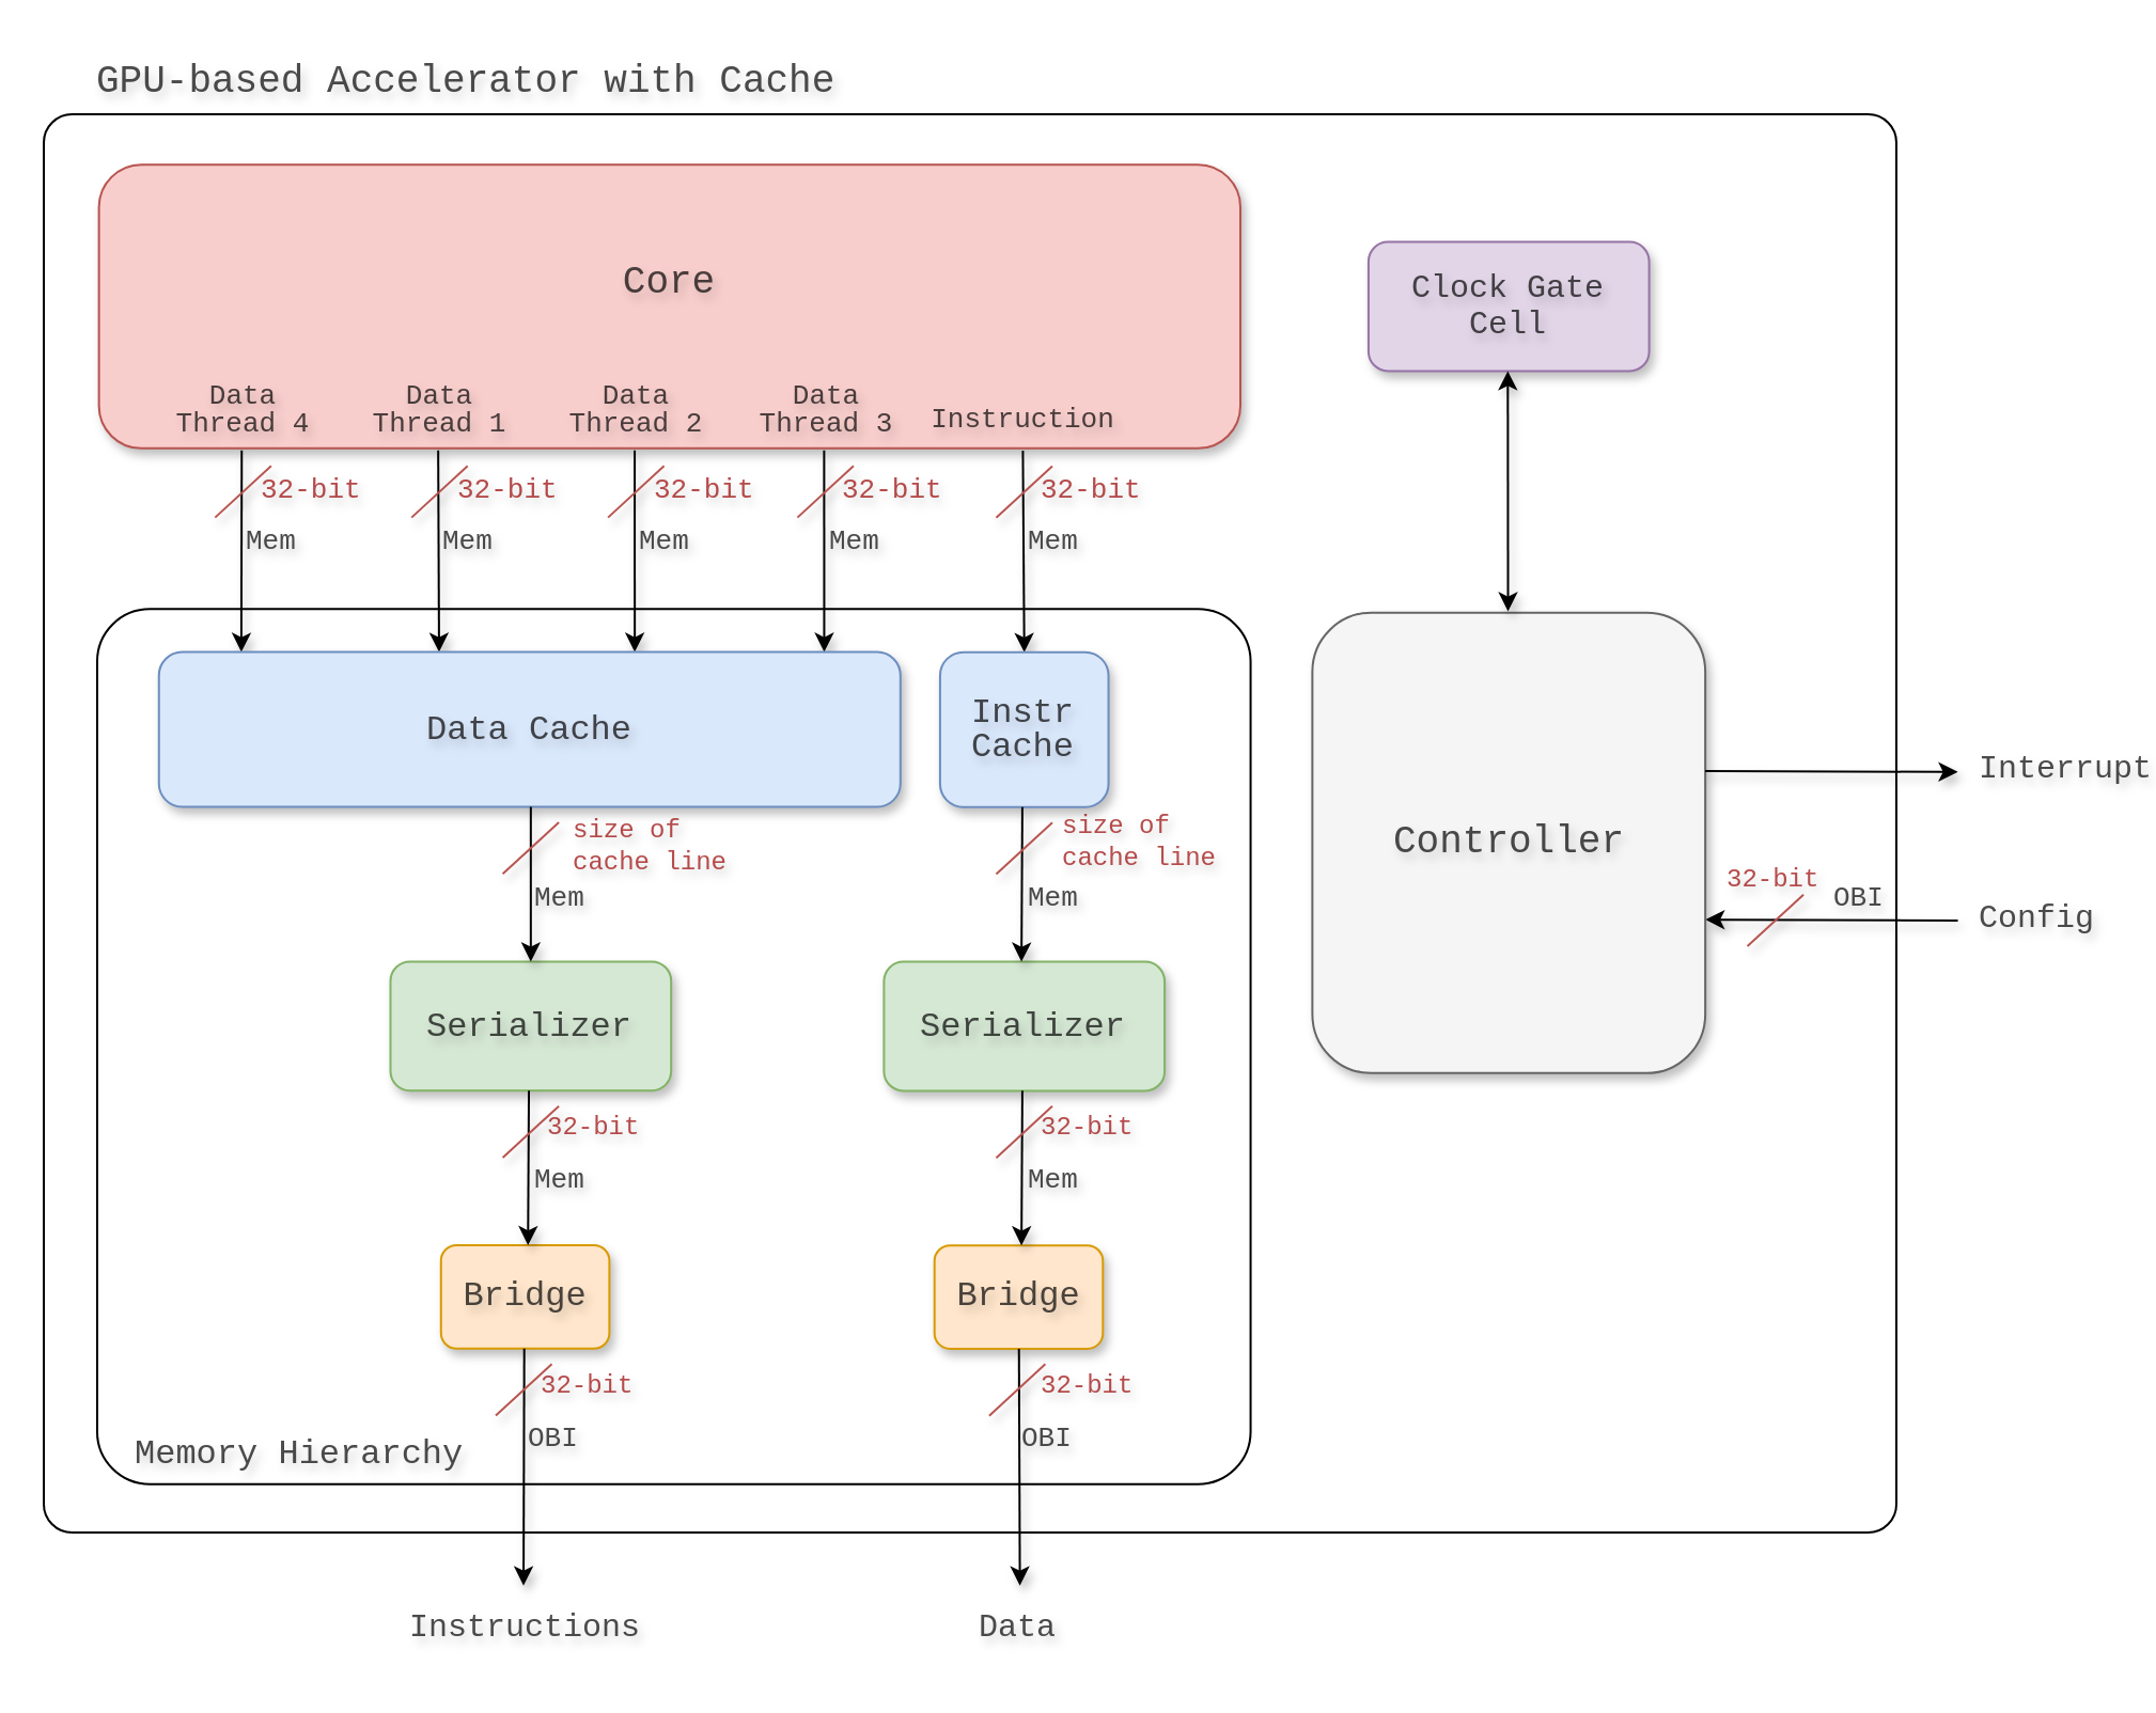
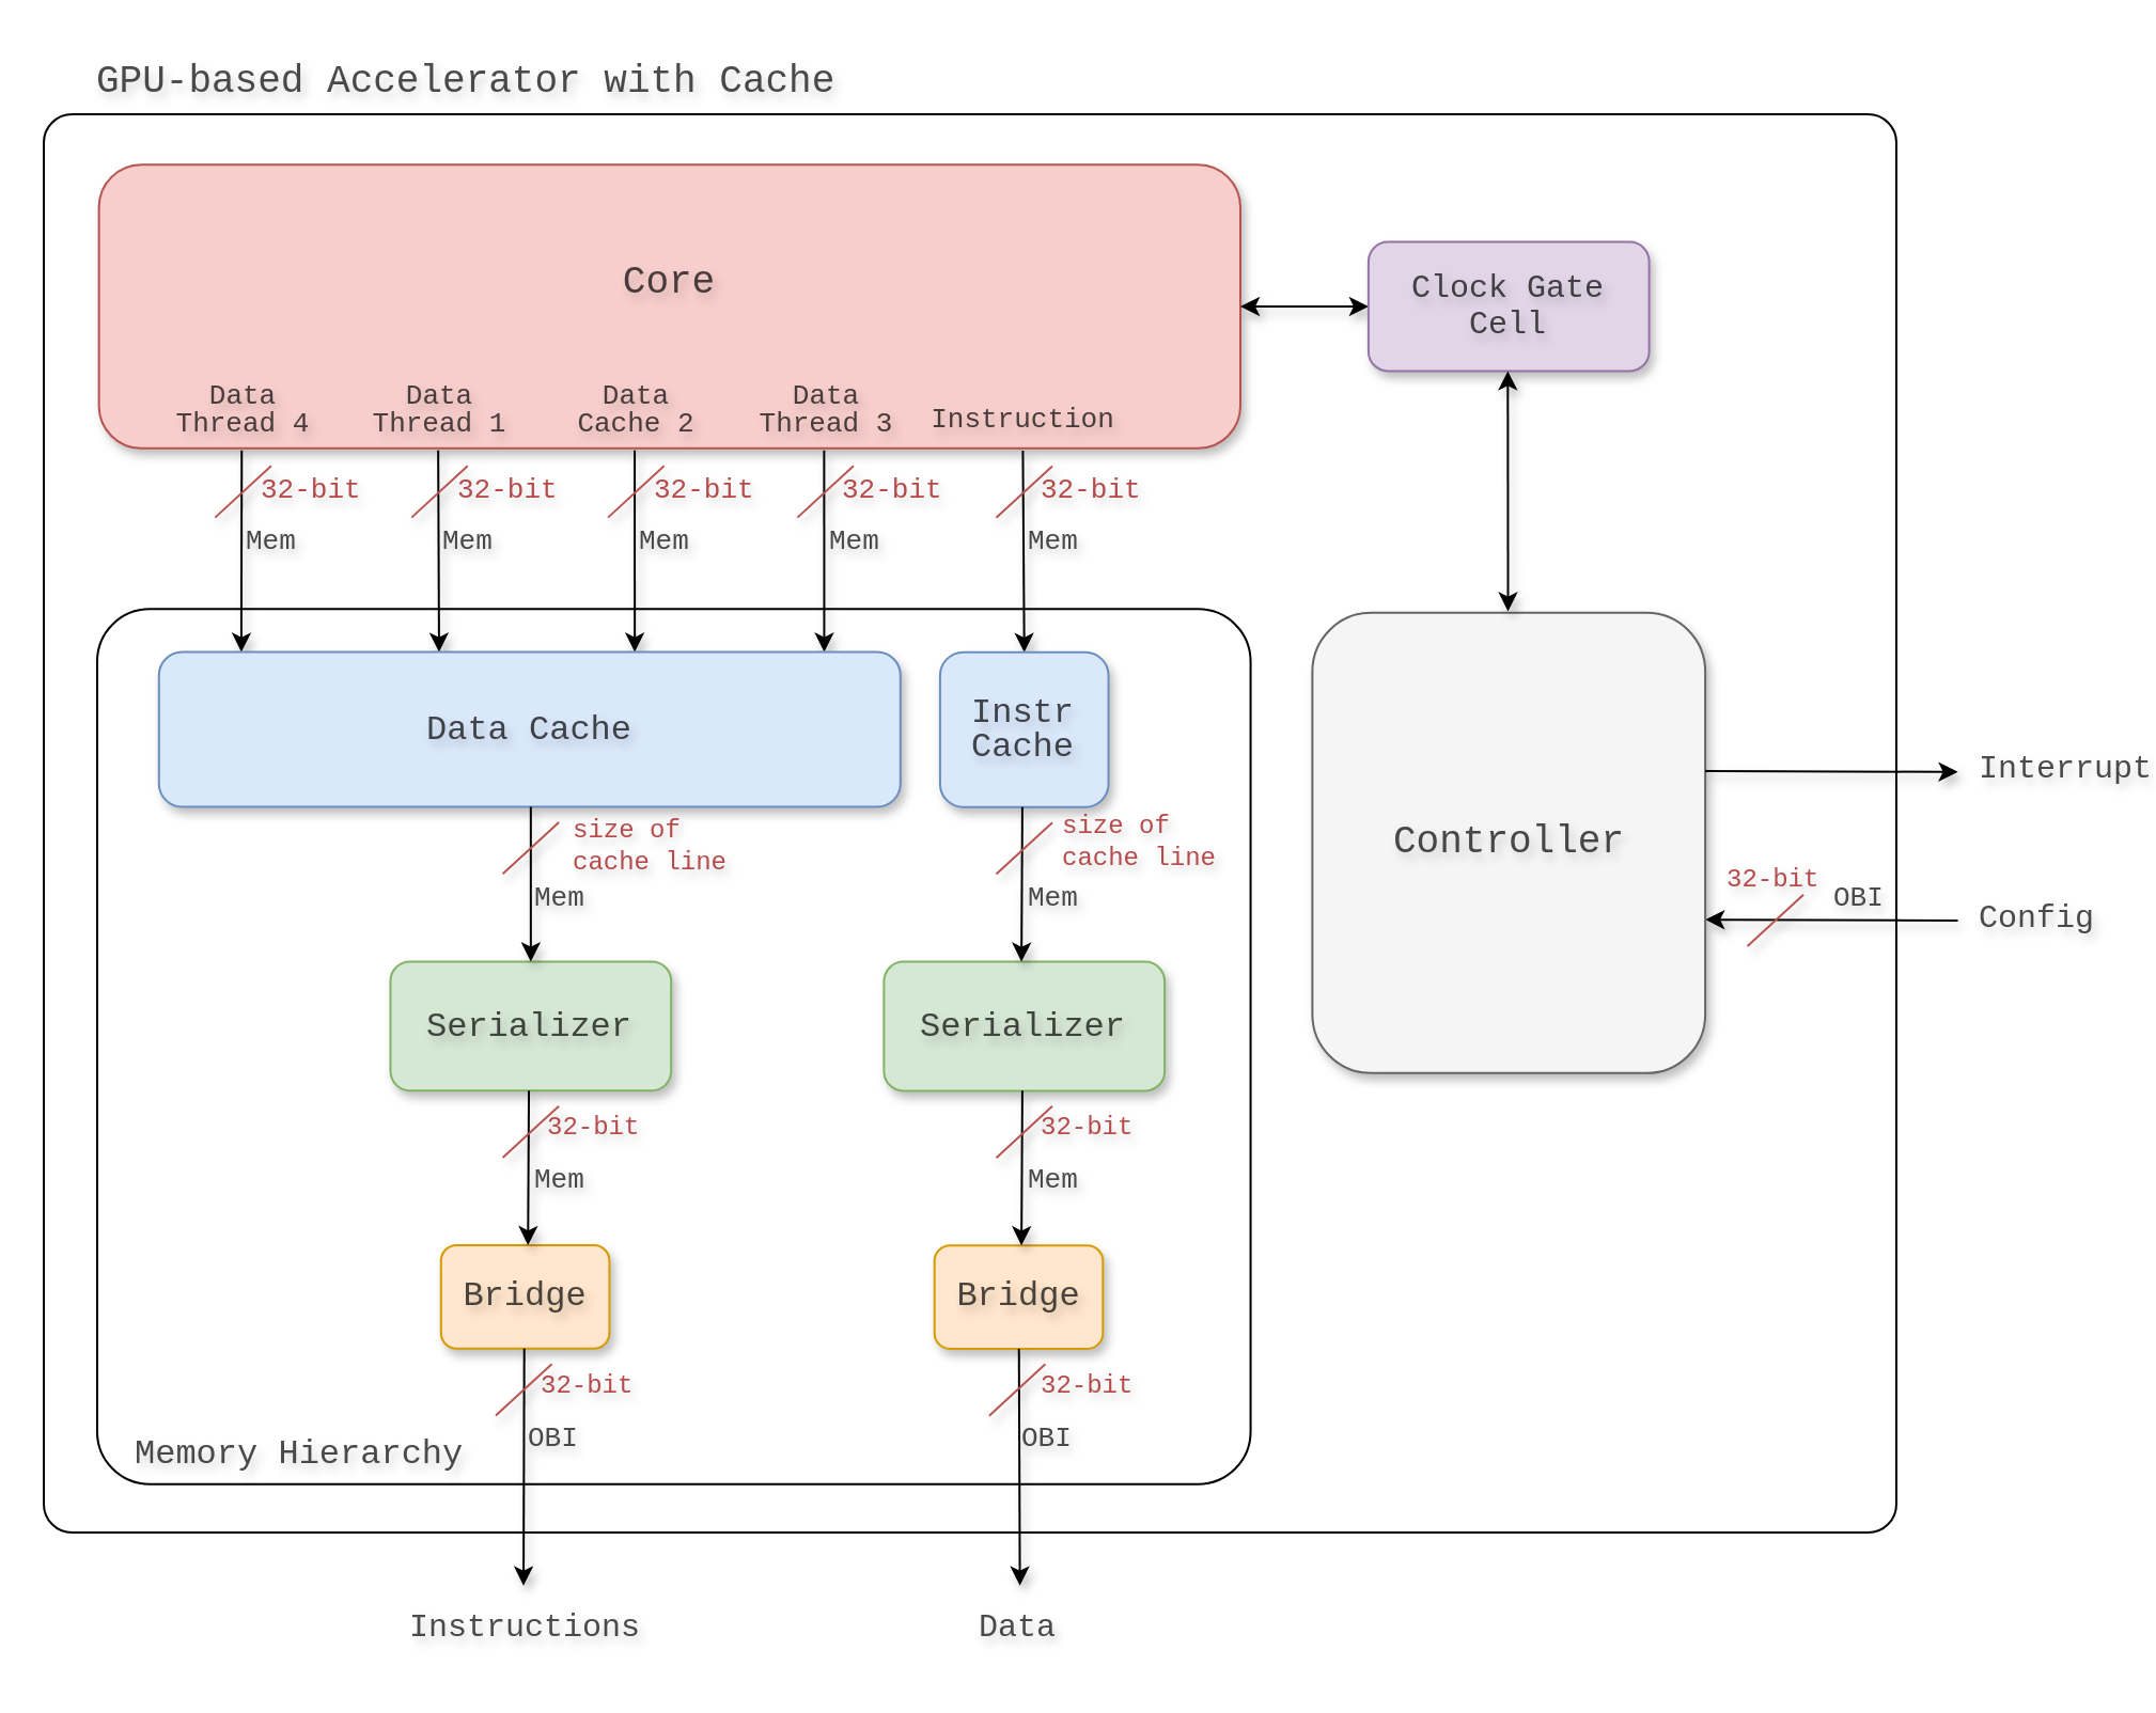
+ <mxCell id="7" value="" style="endArrow=classic;startArrow=classic;html=1;rounded=0;entryX=1;entryY=0.5;entryDx=0;entryDy=0;shadow=1;exitX=0;exitY=0.5;exitDx=0;exitDy=0;fontFamily=Courier New;fontSize=13;" parent="1" source="13" target="4" edge="1"><mxGeometry width="50" height="50" relative="1" as="geometry"><mxPoint x="636.871" y="136.963" as="sourcePoint" /><mxPoint x="584.333" y="208.91" as="targetPoint" /></mxGeometry></mxCell>
- <mxCell id="22" value="&lt;p style=&quot;line-height: 100%; font-size: 13px;&quot;&gt;Data Thread 2&lt;/p&gt;" style="text;html=1;align=center;verticalAlign=middle;whiteSpace=wrap;rounded=0;fontSize=13;shadow=0;textShadow=1;labelBorderColor=none;labelBackgroundColor=none;fontFamily=Courier New;textOpacity=70;container=0;" parent="1" vertex="1"><mxGeometry x="257.775" y="173.194" width="78.807" height="36.227" as="geometry" /></mxCell>
+ <mxCell id="22" value="&lt;p style=&quot;line-height: 100%; font-size: 13px;&quot;&gt;Data Cache 2&lt;/p&gt;" style="text;html=1;align=center;verticalAlign=middle;whiteSpace=wrap;rounded=0;fontSize=13;shadow=0;textShadow=1;labelBorderColor=none;labelBackgroundColor=none;fontFamily=Courier New;textOpacity=70;container=0;" parent="1" vertex="1"><mxGeometry x="257.775" y="173.194" width="78.807" height="36.227" as="geometry" /></mxCell>
